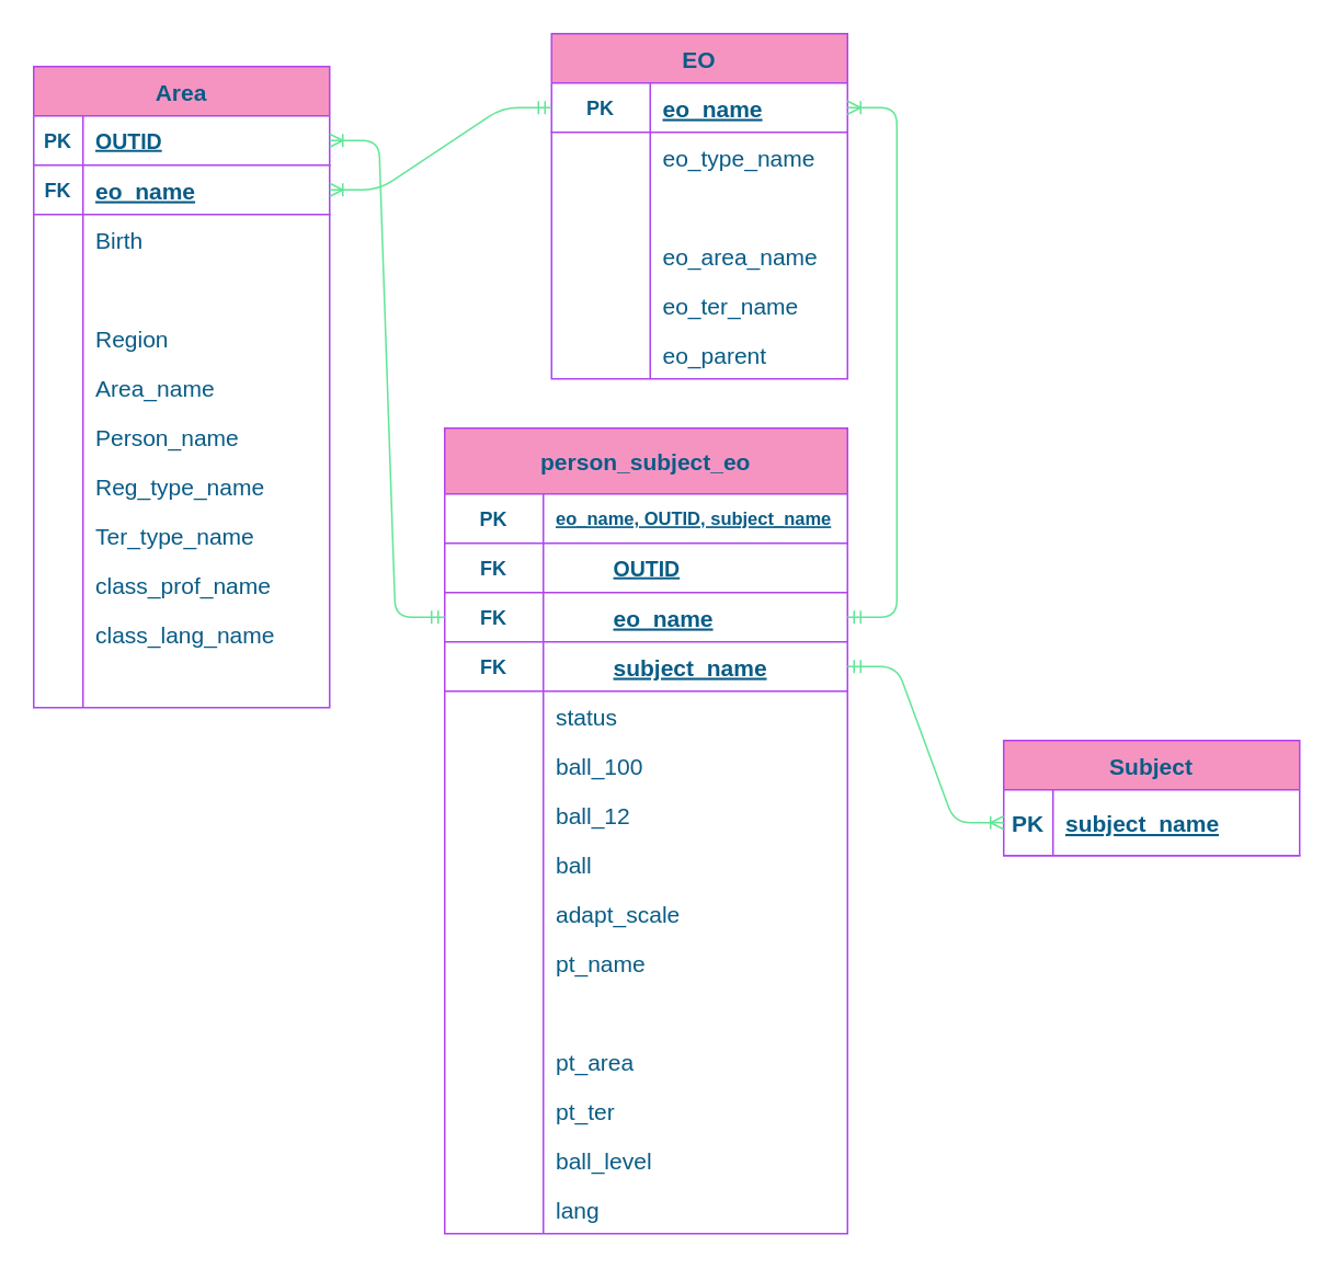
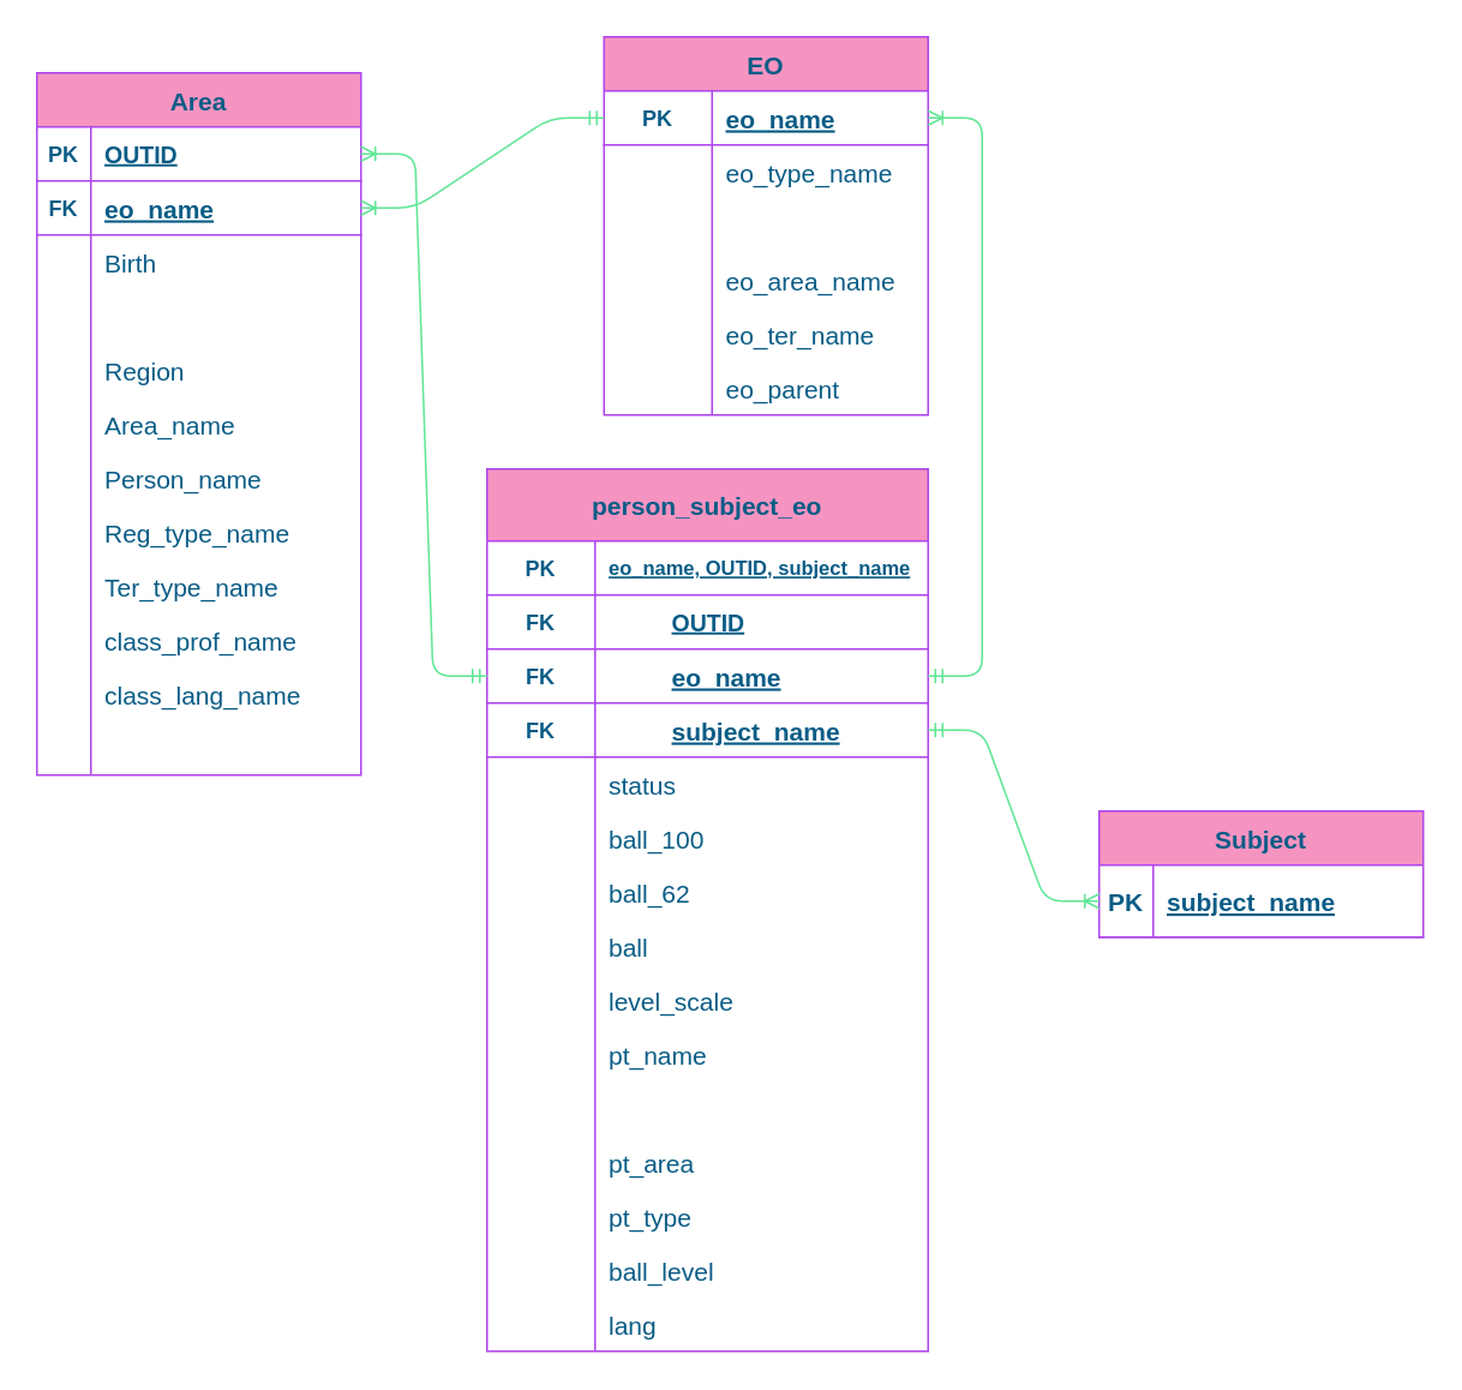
- <mxCell id="59" value="ball_12" style="shape=partialRectangle;connectable=0;fillColor=none;top=0;left=0;bottom=0;right=0;align=left;spacingLeft=6;overflow=hidden;fontSize=14;strokeColor=#AF45ED;fontColor=#095C86;" parent="57" vertex="1"><mxGeometry x="60" width="185" height="30" as="geometry" /></mxCell>
+ <mxCell id="59" value="ball_62" style="shape=partialRectangle;connectable=0;fillColor=none;top=0;left=0;bottom=0;right=0;align=left;spacingLeft=6;overflow=hidden;fontSize=14;strokeColor=#AF45ED;fontColor=#095C86;" parent="57" vertex="1"><mxGeometry x="60" width="185" height="30" as="geometry" /></mxCell>
- <mxCell id="65" value="adapt_scale" style="shape=partialRectangle;connectable=0;fillColor=none;top=0;left=0;bottom=0;right=0;align=left;spacingLeft=6;overflow=hidden;fontSize=14;strokeColor=#AF45ED;fontColor=#095C86;" parent="63" vertex="1"><mxGeometry x="60" width="185" height="30" as="geometry" /></mxCell>
+ <mxCell id="65" value="level_scale" style="shape=partialRectangle;connectable=0;fillColor=none;top=0;left=0;bottom=0;right=0;align=left;spacingLeft=6;overflow=hidden;fontSize=14;strokeColor=#AF45ED;fontColor=#095C86;" parent="63" vertex="1"><mxGeometry x="60" width="185" height="30" as="geometry" /></mxCell>
- <mxCell id="76" value="pt_ter" style="shape=partialRectangle;connectable=0;fillColor=none;top=0;left=0;bottom=0;right=0;align=left;spacingLeft=6;overflow=hidden;fontSize=14;strokeColor=#AF45ED;fontColor=#095C86;" parent="74" vertex="1"><mxGeometry x="60" width="185" height="30" as="geometry" /></mxCell>
+ <mxCell id="76" value="pt_type" style="shape=partialRectangle;connectable=0;fillColor=none;top=0;left=0;bottom=0;right=0;align=left;spacingLeft=6;overflow=hidden;fontSize=14;strokeColor=#AF45ED;fontColor=#095C86;" parent="74" vertex="1"><mxGeometry x="60" width="185" height="30" as="geometry" /></mxCell>
